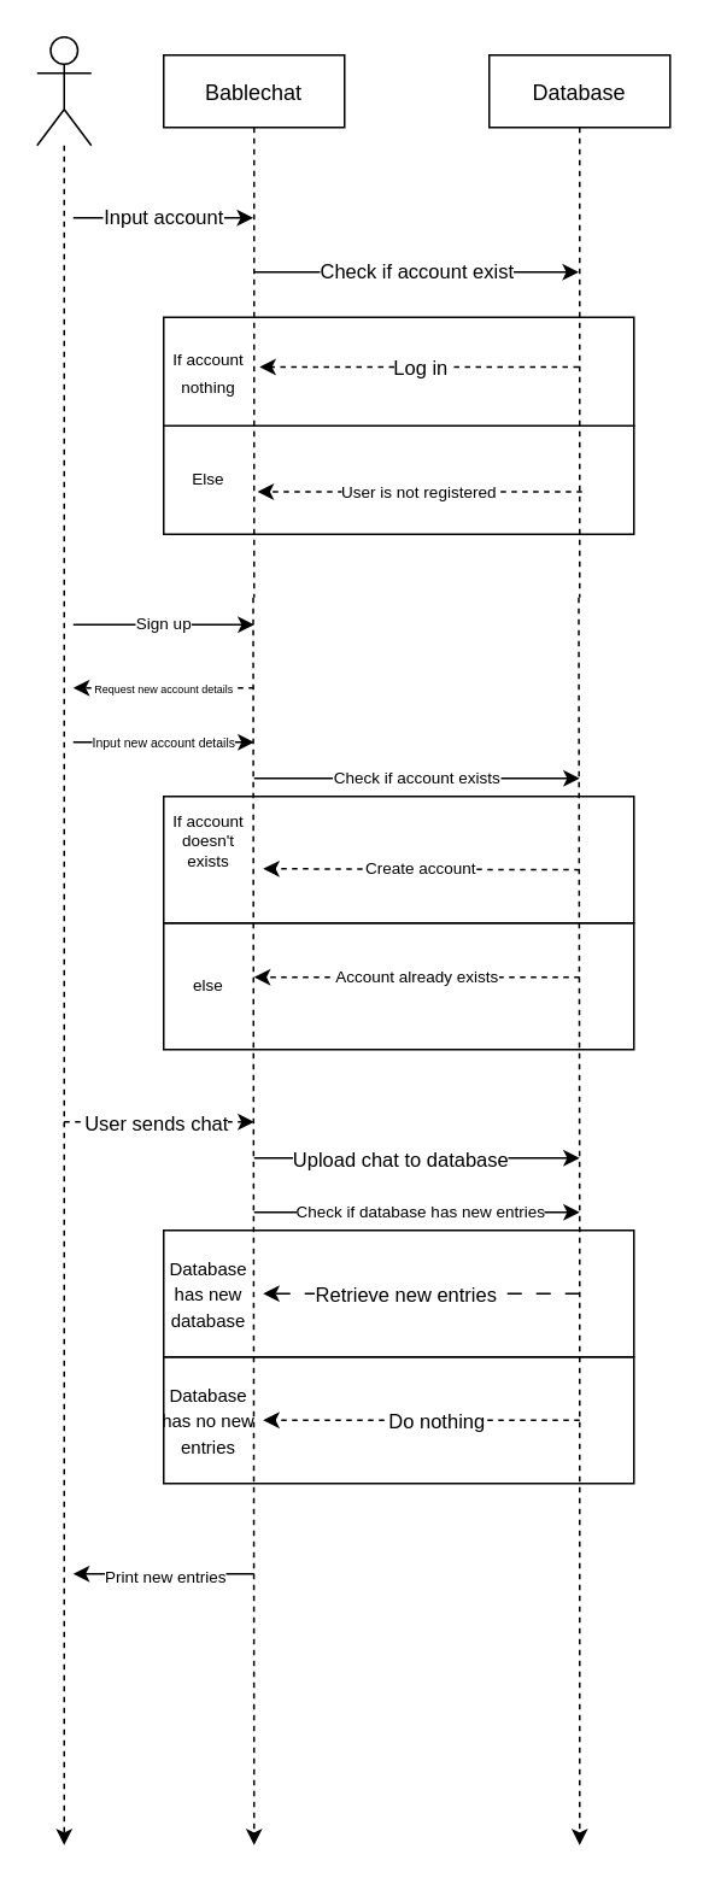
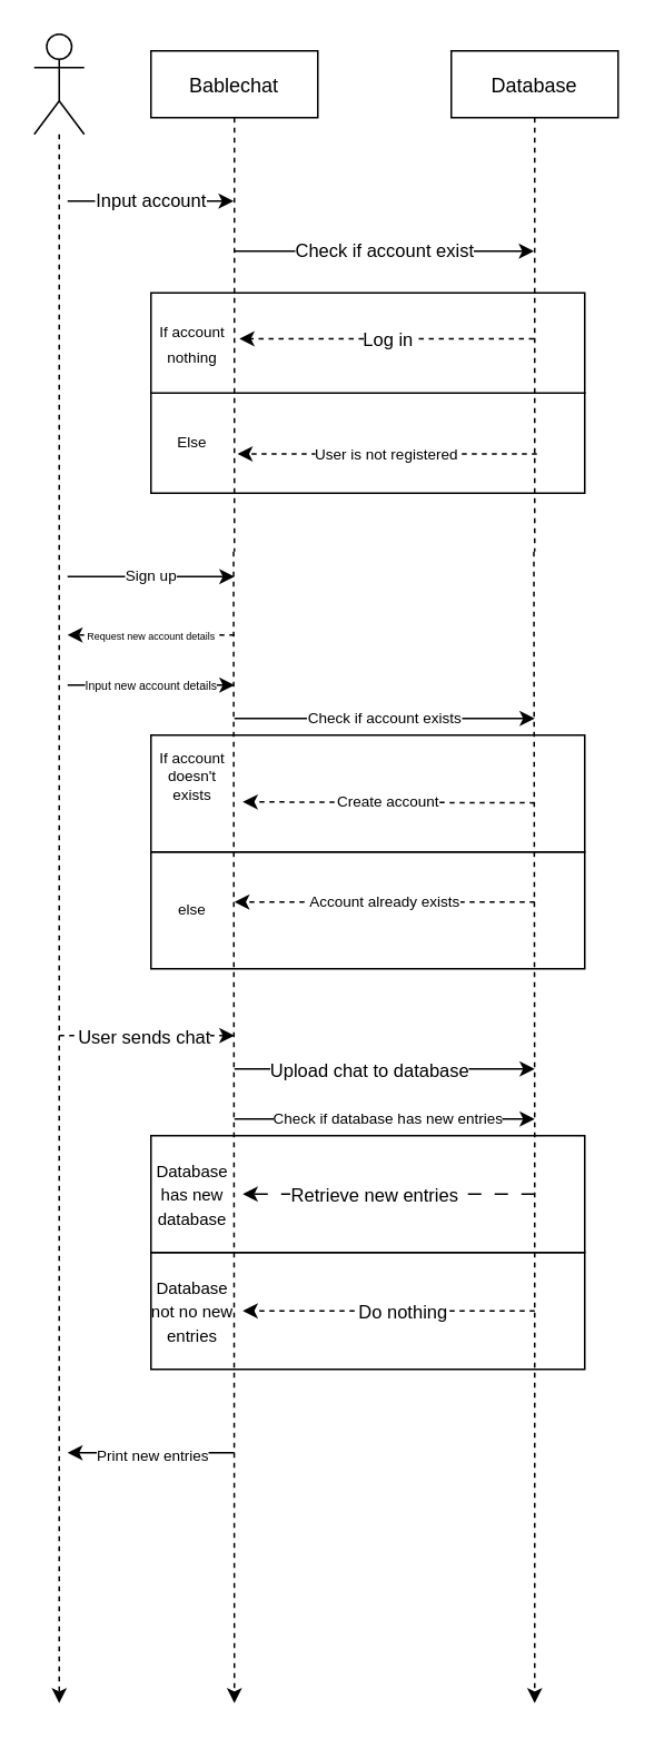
- <mxCell id="35" value="&lt;font style=&quot;font-size: 10px;&quot;&gt;Database has no new entries&lt;/font&gt;" style="text;html=1;strokeColor=none;fillColor=none;align=center;verticalAlign=middle;whiteSpace=wrap;rounded=0;" vertex="1" parent="1"><mxGeometry x="85" y="770" width="60" height="30" as="geometry" /></mxCell>
+ <mxCell id="35" value="&lt;font style=&quot;font-size: 10px;&quot;&gt;Database not no new entries&lt;/font&gt;" style="text;html=1;strokeColor=none;fillColor=none;align=center;verticalAlign=middle;whiteSpace=wrap;rounded=0;" vertex="1" parent="1"><mxGeometry x="85" y="770" width="60" height="30" as="geometry" /></mxCell>
